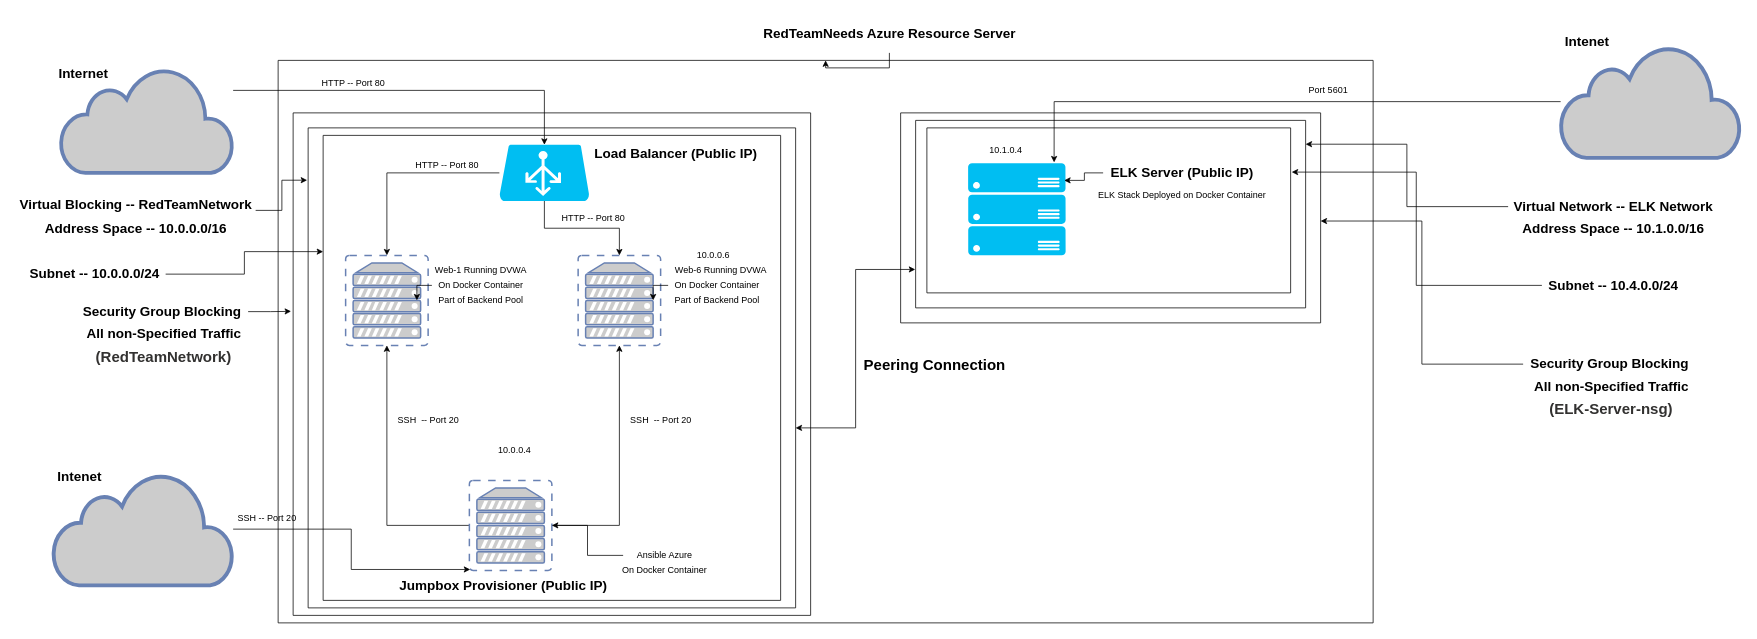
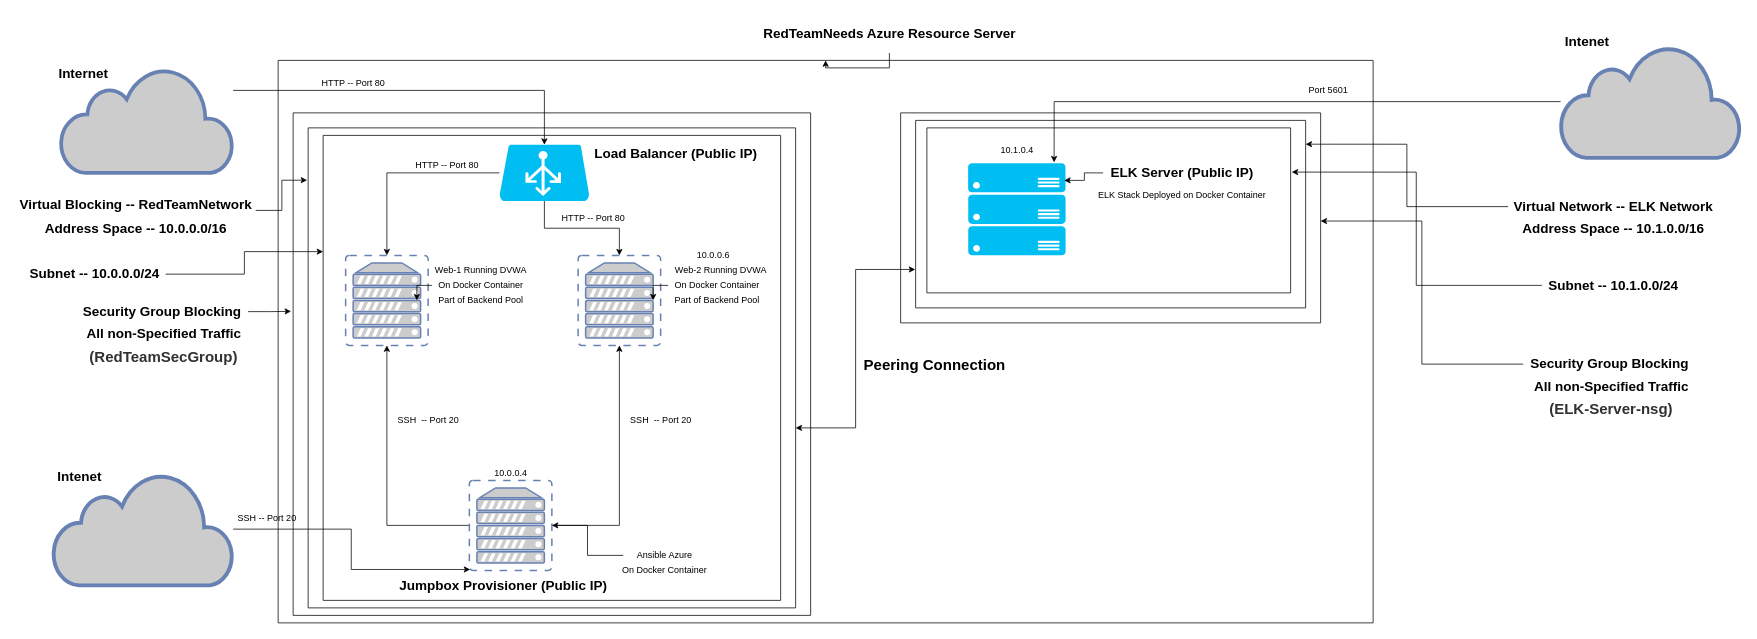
- <mxCell id="50" value="10.1.0.4" style="text;html=1;align=center;verticalAlign=middle;resizable=0;points=[];autosize=1;strokeColor=none;fillColor=none;" vertex="1" parent="46"><mxGeometry x="110" y="40" width="60" height="20" as="geometry" /></mxCell>
+ <mxCell id="50" value="10.1.0.4" style="text;html=1;align=center;verticalAlign=middle;resizable=0;points=[];autosize=1;strokeColor=none;fillColor=none;" vertex="1" parent="46"><mxGeometry x="125" y="40" width="60" height="20" as="geometry" /></mxCell>
- <mxCell id="14" value="Web-6 Running DVWA" style="text;html=1;align=center;verticalAlign=middle;resizable=0;points=[];autosize=1;strokeColor=none;fillColor=none;fontFamily=Helvetica;fontColor=#000000;" parent="1" vertex="1"><mxGeometry x="890" y="350" width="140" height="20" as="geometry" /></mxCell>
+ <mxCell id="14" value="Web-2 Running DVWA" style="text;html=1;align=center;verticalAlign=middle;resizable=0;points=[];autosize=1;strokeColor=none;fillColor=none;fontFamily=Helvetica;fontColor=#000000;" parent="1" vertex="1"><mxGeometry x="890" y="350" width="140" height="20" as="geometry" /></mxCell>
- <mxCell id="65" value="&lt;h2&gt;Subnet -- 10.4.0.0/24&lt;/h2&gt;" style="text;html=1;align=center;verticalAlign=middle;resizable=0;points=[];autosize=1;strokeColor=none;fillColor=none;" vertex="1" parent="1"><mxGeometry x="2055" y="355" width="190" height="50" as="geometry" /></mxCell>
+ <mxCell id="65" value="&lt;h2&gt;Subnet -- 10.1.0.0/24&lt;/h2&gt;" style="text;html=1;align=center;verticalAlign=middle;resizable=0;points=[];autosize=1;strokeColor=none;fillColor=none;" vertex="1" parent="1"><mxGeometry x="2055" y="355" width="190" height="50" as="geometry" /></mxCell>
- <mxCell id="73" value="&lt;h3 style=&quot;margin: 0px 16px 0px 0px ; overflow: hidden ; text-overflow: ellipsis ; line-height: 28px ; color: rgb(50 , 49 , 48) ; background-color: rgb(255 , 255 , 255) ; outline: none&quot;&gt;&lt;font style=&quot;font-size: 20px&quot;&gt;(RedTeamNetwork)&lt;/font&gt;&lt;/h3&gt;" style="text;html=1;align=center;verticalAlign=middle;resizable=0;points=[];autosize=1;strokeColor=none;fillColor=none;" vertex="1" parent="1"><mxGeometry x="110" y="455" width="230" height="40" as="geometry" /></mxCell>
+ <mxCell id="73" value="&lt;h3 style=&quot;margin: 0px 16px 0px 0px ; overflow: hidden ; text-overflow: ellipsis ; line-height: 28px ; color: rgb(50 , 49 , 48) ; background-color: rgb(255 , 255 , 255) ; outline: none&quot;&gt;&lt;font style=&quot;font-size: 20px&quot;&gt;(RedTeamSecGroup)&lt;/font&gt;&lt;/h3&gt;" style="text;html=1;align=center;verticalAlign=middle;resizable=0;points=[];autosize=1;strokeColor=none;fillColor=none;" vertex="1" parent="1"><mxGeometry x="110" y="455" width="230" height="40" as="geometry" /></mxCell>
- <mxCell id="40" value="10.0.0.4" style="text;html=1;align=center;verticalAlign=middle;resizable=0;points=[];autosize=1;strokeColor=none;fillColor=none;" parent="28" vertex="1"><mxGeometry x="285" y="510" width="60" height="20" as="geometry" /></mxCell>
+ <mxCell id="40" value="10.0.0.4" style="text;html=1;align=center;verticalAlign=middle;resizable=0;points=[];autosize=1;strokeColor=none;fillColor=none;" parent="28" vertex="1"><mxGeometry x="280" y="540" width="60" height="20" as="geometry" /></mxCell>
